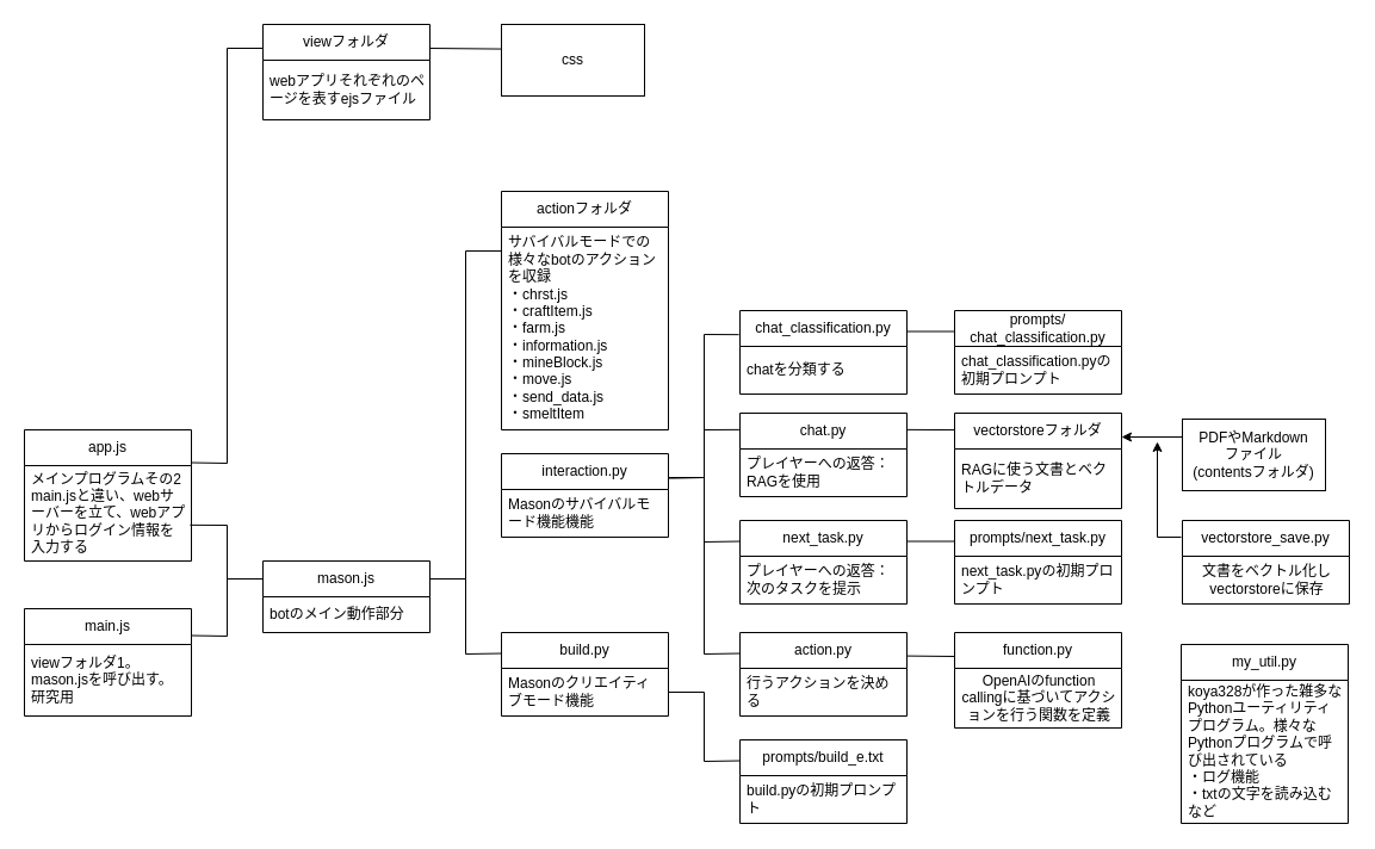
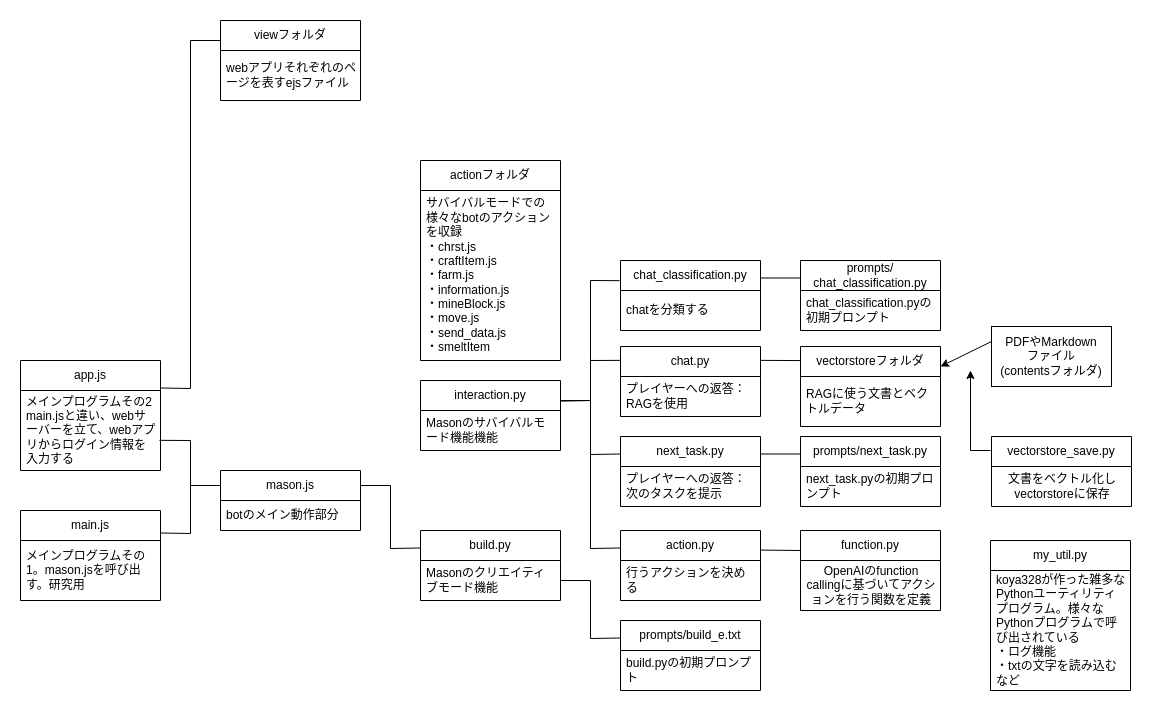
- <mxCell id="56" value="" style="endArrow=none;html=1;rounded=0;entryX=-0.002;entryY=0.343;entryDx=0;entryDy=0;exitX=1;exitY=0.25;exitDx=0;exitDy=0;entryPerimeter=0;" edge="1" parent="1" source="52" target="55"><mxGeometry width="50" height="50" relative="1" as="geometry"><mxPoint x="330" y="80" as="sourcePoint" /><mxPoint x="380" y="30" as="targetPoint" /></mxGeometry></mxCell>
- <mxCell id="55" value="css" style="rounded=0;whiteSpace=wrap;html=1;" vertex="1" parent="1"><mxGeometry x="420" y="20" width="120" height="60" as="geometry" /></mxCell>
- <mxCell id="34" value="" style="endArrow=none;html=1;rounded=0;entryX=0;entryY=0.25;entryDx=0;entryDy=0;exitX=1;exitY=0.25;exitDx=0;exitDy=0;" edge="1" parent="1" source="4" target="17"><mxGeometry width="50" height="50" relative="1" as="geometry"><mxPoint x="380" y="320" as="sourcePoint" /><mxPoint x="430" y="270" as="targetPoint" /><Array as="points"><mxPoint x="390" y="485" /><mxPoint x="390" y="210" /></Array></mxGeometry></mxCell>
- <mxCell id="45" value="PDFやMarkdown&lt;br&gt;ファイル&lt;br&gt;(contentsフォルダ)" style="rounded=0;whiteSpace=wrap;html=1;" vertex="1" parent="1"><mxGeometry x="991" y="351" width="120" height="60" as="geometry" /></mxCell>
+ <mxCell id="45" value="PDFやMarkdown&lt;br&gt;ファイル&lt;br&gt;(contentsフォルダ)" style="rounded=0;whiteSpace=wrap;html=1;" vertex="1" parent="1"><mxGeometry x="991" y="326" width="120" height="60" as="geometry" /></mxCell>
- <mxCell id="3" value="viewフォルダ1。mason.jsを呼び出す。研究用" style="text;strokeColor=none;fillColor=none;align=left;verticalAlign=middle;spacingLeft=4;spacingRight=4;overflow=hidden;points=[[0,0.5],[1,0.5]];portConstraint=eastwest;rotatable=0;whiteSpace=wrap;html=1;" vertex="1" parent="2"><mxGeometry y="30" width="140" height="60" as="geometry" /></mxCell>
+ <mxCell id="3" value="メインプログラムその1。mason.jsを呼び出す。研究用" style="text;strokeColor=none;fillColor=none;align=left;verticalAlign=middle;spacingLeft=4;spacingRight=4;overflow=hidden;points=[[0,0.5],[1,0.5]];portConstraint=eastwest;rotatable=0;whiteSpace=wrap;html=1;" vertex="1" parent="2"><mxGeometry y="30" width="140" height="60" as="geometry" /></mxCell>
